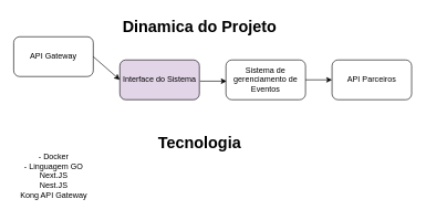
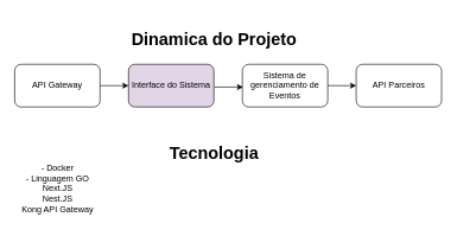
- <mxCell id="2" value="Dinamica do Projeto" style="text;strokeColor=none;fillColor=none;html=1;fontSize=24;fontStyle=1;verticalAlign=middle;align=center;" vertex="1" parent="1"><mxGeometry x="180" y="20" width="240" height="40" as="geometry" /></mxCell>
+ <mxCell id="2" value="Dinamica do Projeto" style="text;strokeColor=none;fillColor=none;html=1;fontSize=24;fontStyle=1;verticalAlign=middle;align=center;" vertex="1" parent="1"><mxGeometry x="180" y="35" width="240" height="40" as="geometry" /></mxCell>
- <mxCell id="3" value="API Gateway" style="rounded=1;whiteSpace=wrap;html=1;" vertex="1" parent="1"><mxGeometry x="20" y="55" width="120" height="60" as="geometry" /></mxCell>
+ <mxCell id="3" value="API Gateway" style="rounded=1;whiteSpace=wrap;html=1;" vertex="1" parent="1"><mxGeometry y="90" width="120" height="60" as="geometry" x="20" /></mxCell>
